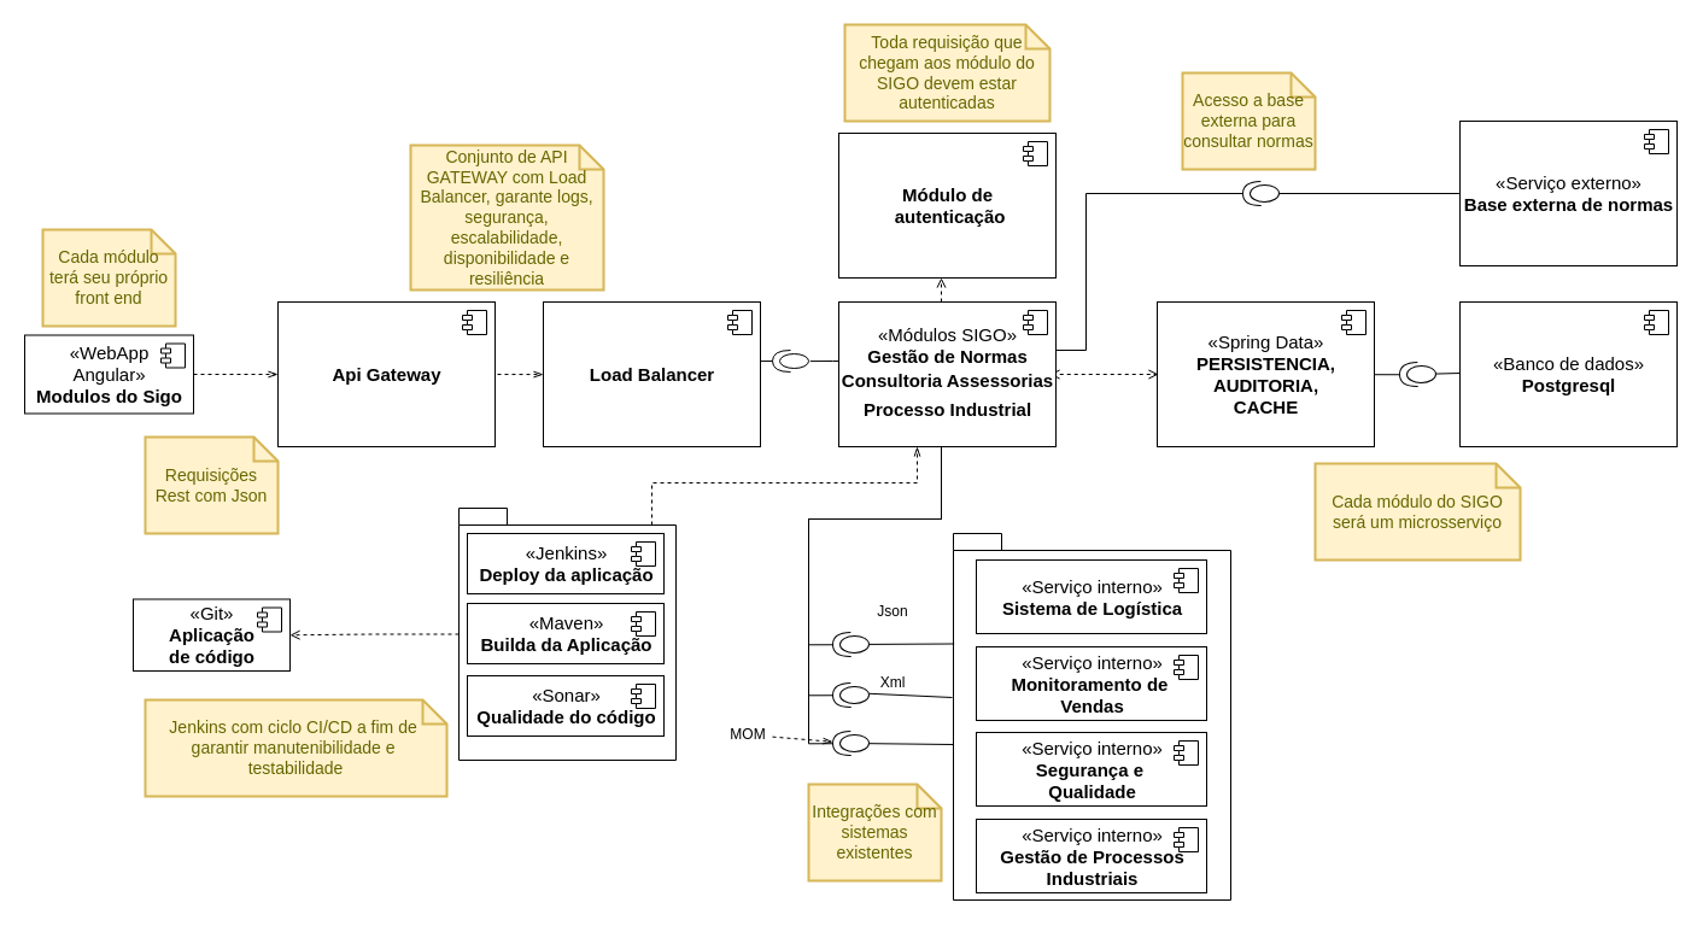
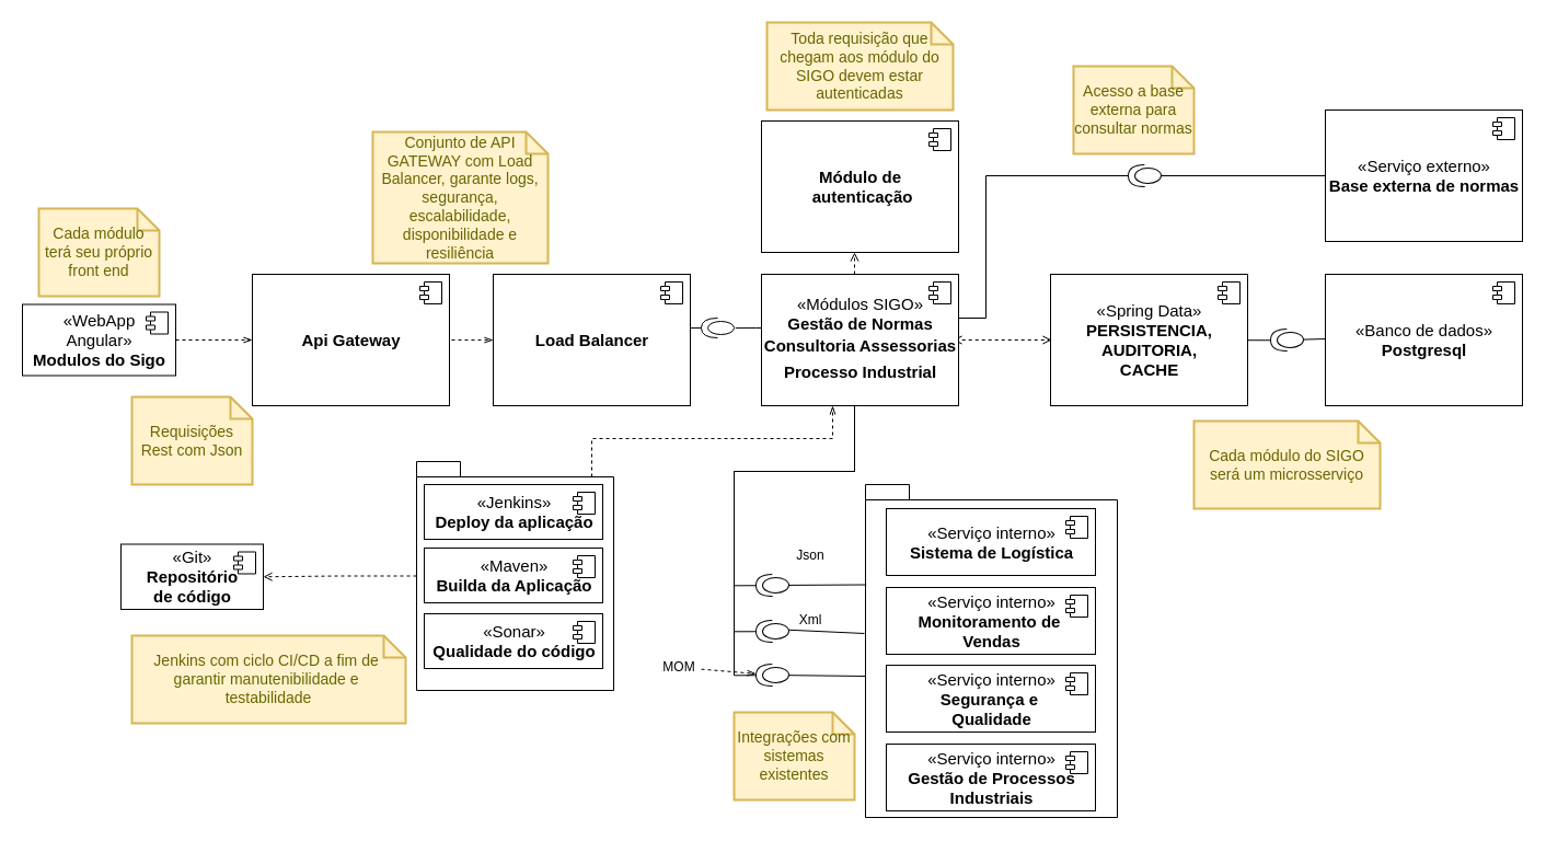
- <mxCell id="41" value="&lt;font style=&quot;font-size: 15px&quot;&gt;«Git»&lt;br&gt;&lt;b&gt;Aplicação &lt;br&gt;de código&lt;/b&gt;&lt;/font&gt;" style="html=1;dropTarget=0;sketch=0;" vertex="1" parent="1"><mxGeometry x="110" y="496.5" width="130" height="59.5" as="geometry" /></mxCell>
+ <mxCell id="41" value="&lt;font style=&quot;font-size: 15px&quot;&gt;«Git»&lt;br&gt;&lt;b&gt;Repositório &lt;br&gt;de código&lt;/b&gt;&lt;/font&gt;" style="html=1;dropTarget=0;sketch=0;" vertex="1" parent="1"><mxGeometry x="110" y="496.5" width="130" height="59.5" as="geometry" /></mxCell>
